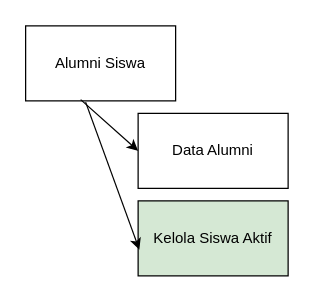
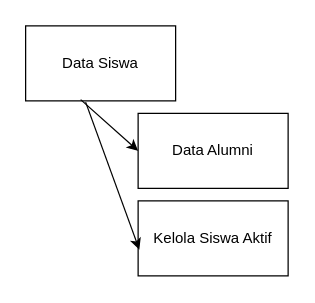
- <mxCell id="2" value="Alumni Siswa" style="rounded=0;whiteSpace=wrap;html=1;" vertex="1" parent="1"><mxGeometry x="20" y="20" width="120" height="60" as="geometry" /></mxCell>
+ <mxCell id="2" value="Data Siswa" style="rounded=0;whiteSpace=wrap;html=1;" vertex="1" parent="1"><mxGeometry x="20" y="20" width="120" height="60" as="geometry" /></mxCell>
- <mxCell id="4" value="Kelola Siswa Aktif" style="rounded=0;whiteSpace=wrap;html=1;fillColor=#d5e8d4;" vertex="1" parent="1"><mxGeometry x="110" y="160" width="120" height="60" as="geometry" /></mxCell>
+ <mxCell id="4" value="Kelola Siswa Aktif" style="rounded=0;whiteSpace=wrap;html=1;" vertex="1" parent="1"><mxGeometry x="110" y="160" width="120" height="60" as="geometry" /></mxCell>
